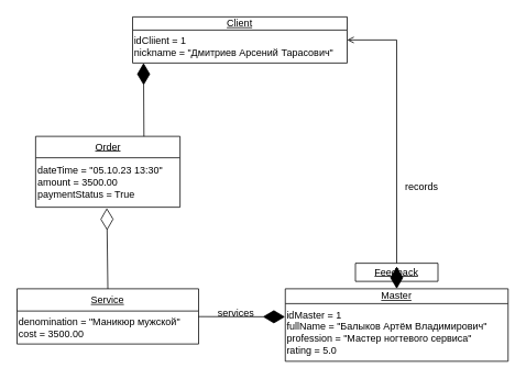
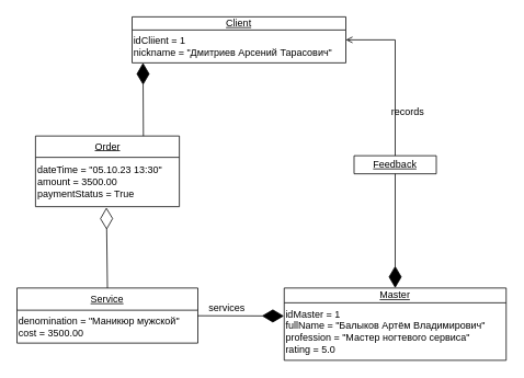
- <mxCell id="15" value="records" style="text;html=1;align=center;verticalAlign=middle;resizable=0;points=[];autosize=1;strokeColor=none;fillColor=none;" parent="1" vertex="1"><mxGeometry x="480" y="211" width="60" height="30" as="geometry" /></mxCell>
+ <mxCell id="15" value="records" style="text;html=1;align=center;verticalAlign=middle;resizable=0;points=[];autosize=1;strokeColor=none;fillColor=none;" parent="1" vertex="1"><mxGeometry x="465" y="121" width="60" height="30" as="geometry" /></mxCell>
- <mxCell id="11" value="&lt;u&gt;Feedback&lt;/u&gt;" style="swimlane;fontStyle=0;childLayout=stackLayout;horizontal=1;startSize=32;fillColor=none;horizontalStack=0;resizeParent=1;resizeParentMax=0;resizeLast=0;collapsible=1;marginBottom=0;whiteSpace=wrap;html=1;" parent="1" vertex="1"><mxGeometry x="430" y="319" width="100" height="22" as="geometry"><mxRectangle x="440" y="262" width="90" height="30" as="alternateBounds" /></mxGeometry></mxCell>
+ <mxCell id="11" value="&lt;u&gt;Feedback&lt;/u&gt;" style="swimlane;fontStyle=0;childLayout=stackLayout;horizontal=1;startSize=32;fillColor=none;horizontalStack=0;resizeParent=1;resizeParentMax=0;resizeLast=0;collapsible=1;marginBottom=0;whiteSpace=wrap;html=1;" parent="1" vertex="1"><mxGeometry x="430" y="189" width="100" height="22" as="geometry"><mxRectangle x="440" y="262" width="90" height="30" as="alternateBounds" /></mxGeometry></mxCell>
- <mxCell id="17" value="services" style="text;html=1;align=center;verticalAlign=middle;resizable=0;points=[];autosize=1;strokeColor=none;fillColor=none;" parent="1" vertex="1"><mxGeometry x="250" y="365" width="70" height="30" as="geometry" /></mxCell>
+ <mxCell id="17" value="services" style="text;html=1;align=center;verticalAlign=middle;resizable=0;points=[];autosize=1;strokeColor=none;fillColor=none;" parent="1" vertex="1"><mxGeometry x="240" y="360" width="70" height="30" as="geometry" /></mxCell>
